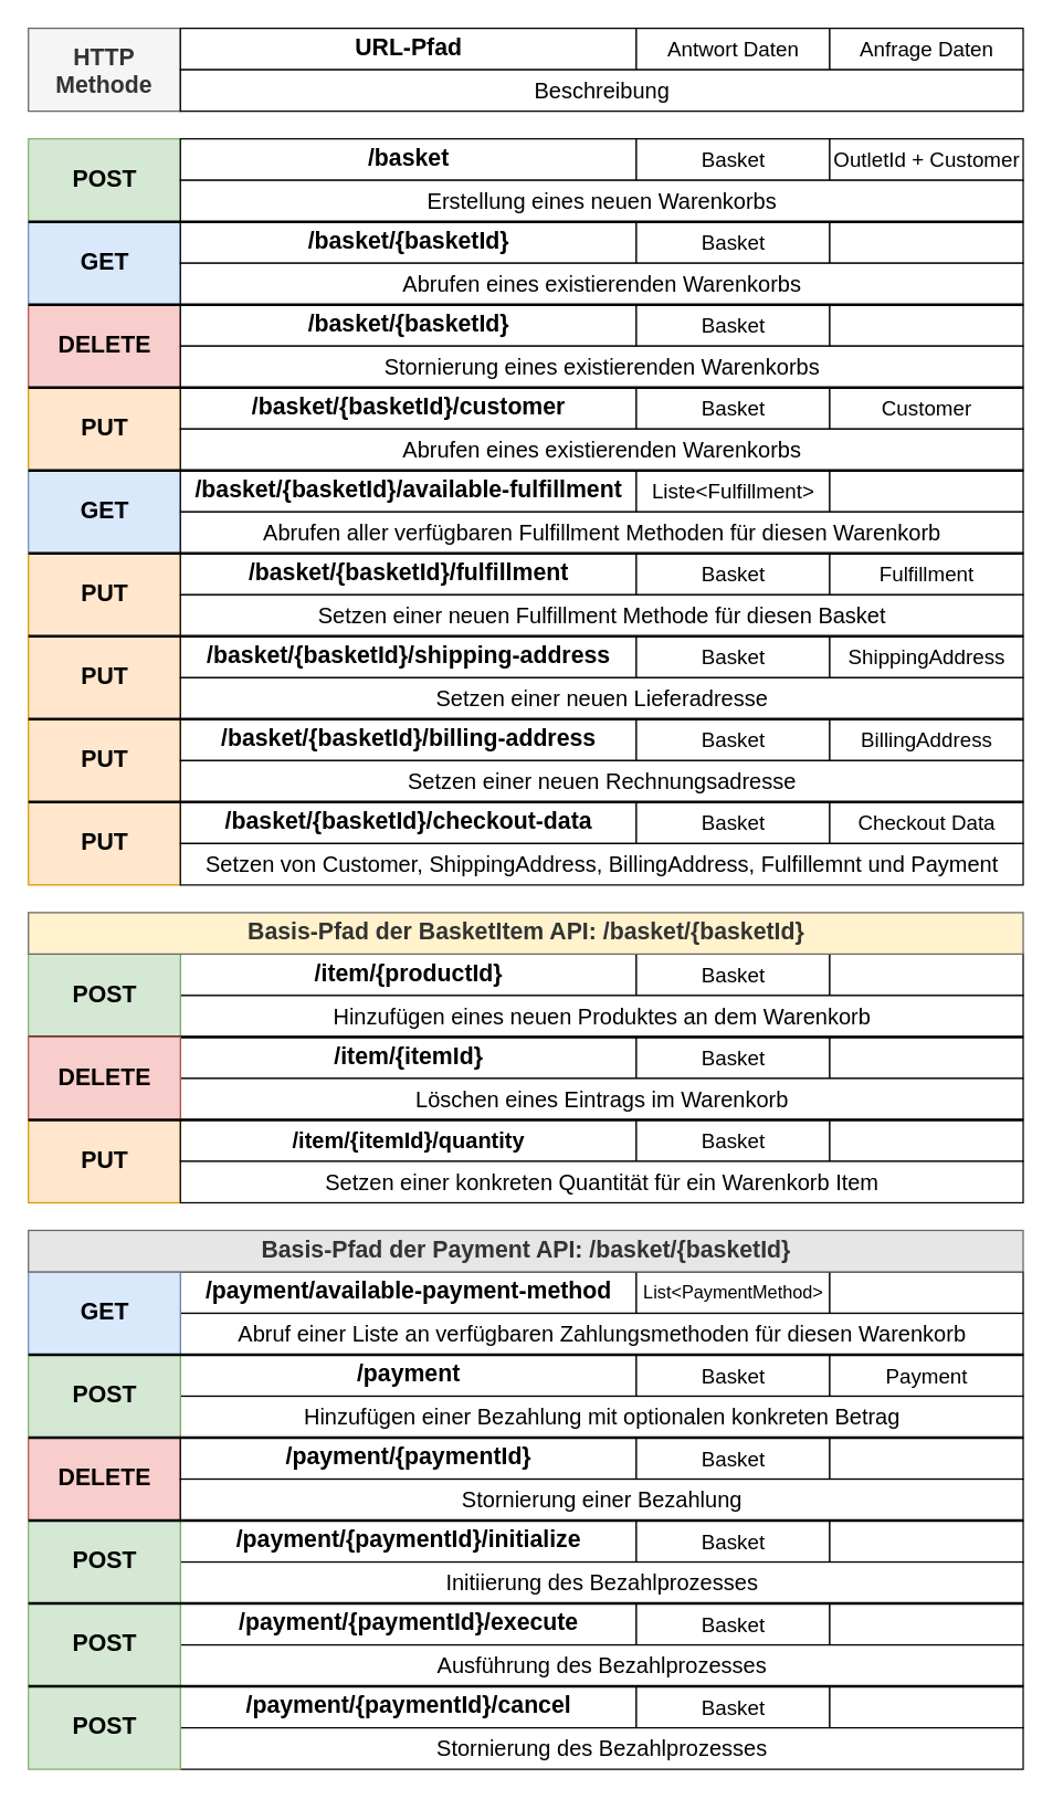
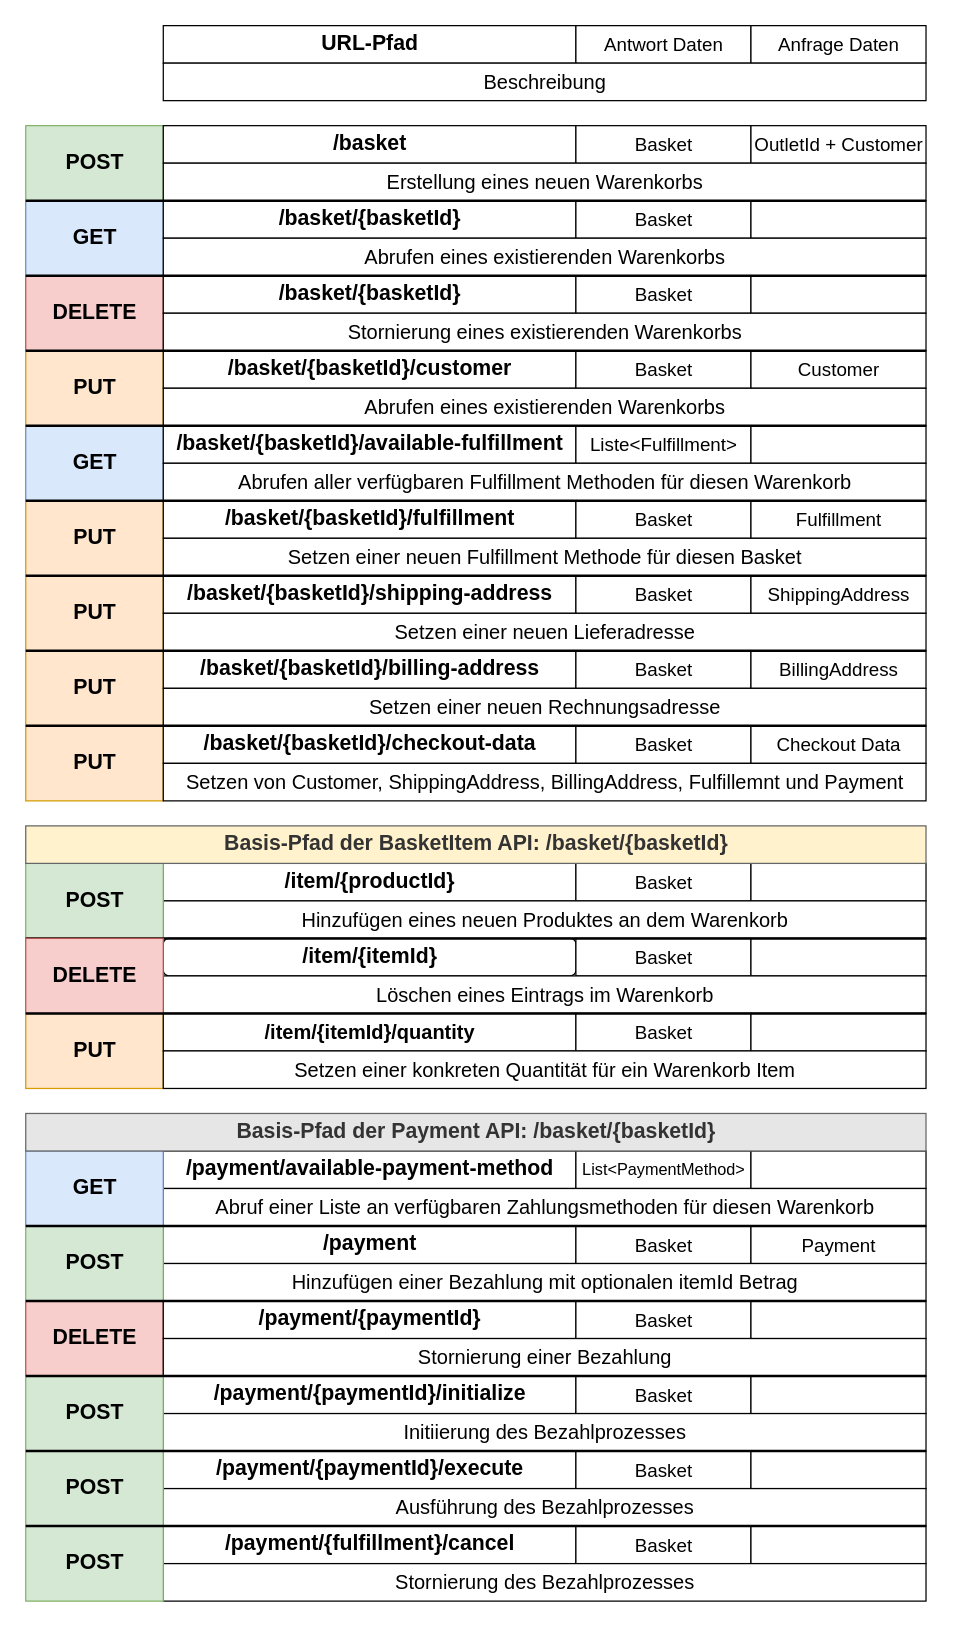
- <mxCell id="107" value="HTTP&#10;Methode" style="rounded=0;fillColor=#f5f5f5;strokeColor=#666666;fontStyle=1;fontSize=17;fontColor=#333333;" parent="1" vertex="1"><mxGeometry x="20" y="20" width="110" height="60" as="geometry" /></mxCell>
- <mxCell id="60" value="/item/{itemId}" style="rounded=0;html=1;fontStyle=1;fontSize=17;strokeColor=#000000;labelBackgroundColor=none;fillColor=#FFFFFF;fontColor=#000000;" parent="1" vertex="1"><mxGeometry x="130" y="750" width="330" height="30" as="geometry" /></mxCell>
+ <mxCell id="60" value="/item/{itemId}" style="html=1;fontStyle=1;fontSize=17;strokeColor=#000000;labelBackgroundColor=none;fillColor=#FFFFFF;fontColor=#000000;rounded=1;" parent="1" vertex="1"><mxGeometry x="130" y="750" width="330" height="30" as="geometry" /></mxCell>
- <mxCell id="81" value="Hinzufügen einer Bezahlung mit optionalen konkreten Betrag" style="rounded=0;html=1;fontStyle=0;fontSize=16;fillColor=#FFFFFF;strokeColor=#000000;fontColor=#000000;" parent="1" vertex="1"><mxGeometry x="130" y="1010" width="610" height="30" as="geometry" /></mxCell>
+ <mxCell id="81" value="Hinzufügen einer Bezahlung mit optionalen itemId Betrag" style="rounded=0;html=1;fontStyle=0;fontSize=16;fillColor=#FFFFFF;strokeColor=#000000;fontColor=#000000;" parent="1" vertex="1"><mxGeometry x="130" y="1010" width="610" height="30" as="geometry" /></mxCell>
- <mxCell id="97" value="/payment/{paymentId}/cancel" style="rounded=0;html=1;fontStyle=1;fontSize=17;fillColor=#FFFFFF;strokeColor=#000000;fontColor=#000000;" parent="1" vertex="1"><mxGeometry x="130" y="1220" width="330" height="30" as="geometry" /></mxCell>
+ <mxCell id="97" value="/payment/{fulfillment}/cancel" style="rounded=0;html=1;fontStyle=1;fontSize=17;fillColor=#FFFFFF;strokeColor=#000000;fontColor=#000000;" parent="1" vertex="1"><mxGeometry x="130" y="1220" width="330" height="30" as="geometry" /></mxCell>
